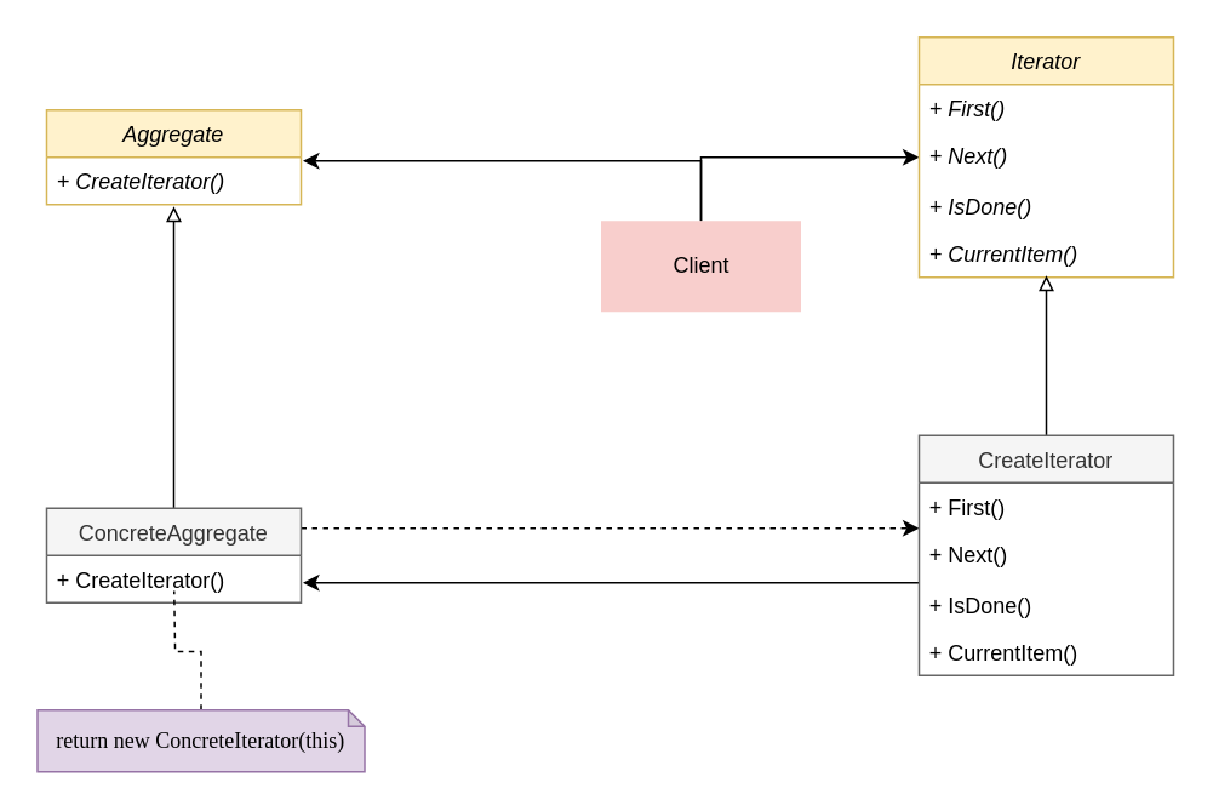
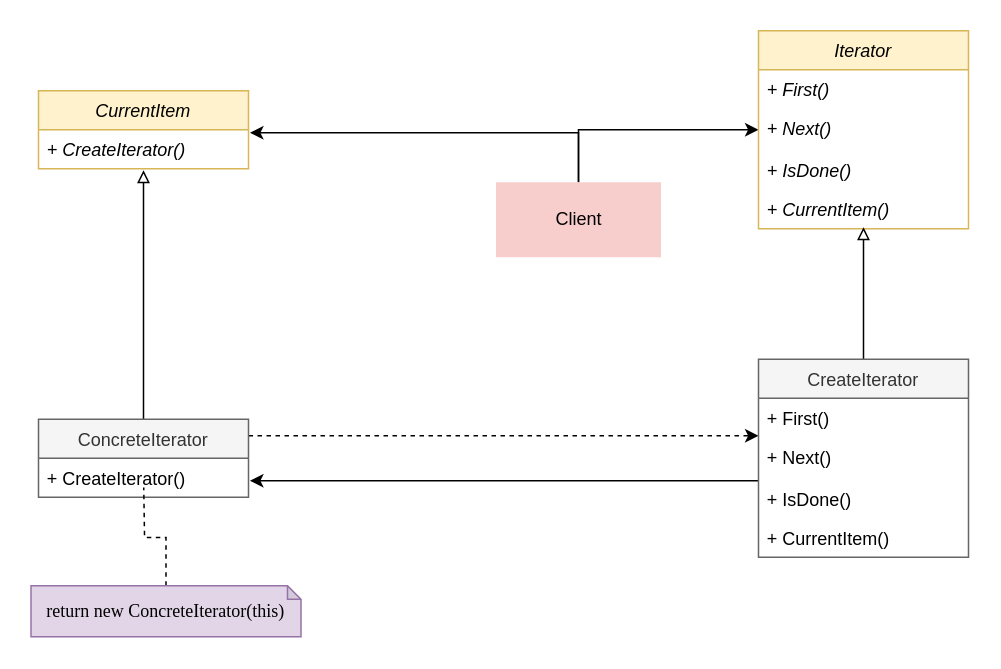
- <mxCell id="2" value="Aggregate" style="swimlane;fontStyle=2;childLayout=stackLayout;horizontal=1;startSize=26;horizontalStack=0;resizeParent=1;resizeParentMax=0;resizeLast=0;collapsible=1;marginBottom=0;fillColor=#fff2cc;strokeColor=#d6b656;" vertex="1" parent="1"><mxGeometry x="25" y="60" width="140" height="52" as="geometry" /></mxCell>
+ <mxCell id="2" value="CurrentItem" style="swimlane;fontStyle=2;childLayout=stackLayout;horizontal=1;startSize=26;horizontalStack=0;resizeParent=1;resizeParentMax=0;resizeLast=0;collapsible=1;marginBottom=0;fillColor=#fff2cc;strokeColor=#d6b656;" vertex="1" parent="1"><mxGeometry x="25" y="60" width="140" height="52" as="geometry" /></mxCell>
- <mxCell id="6" value="ConcreteAggregate" style="swimlane;fontStyle=0;childLayout=stackLayout;horizontal=1;startSize=26;fillColor=#f5f5f5;horizontalStack=0;resizeParent=1;resizeParentMax=0;resizeLast=0;collapsible=1;marginBottom=0;strokeColor=#666666;fontColor=#333333;" vertex="1" parent="1"><mxGeometry x="25" y="279" width="140" height="52" as="geometry" /></mxCell>
+ <mxCell id="6" value="ConcreteIterator" style="swimlane;fontStyle=0;childLayout=stackLayout;horizontal=1;startSize=26;fillColor=#f5f5f5;horizontalStack=0;resizeParent=1;resizeParentMax=0;resizeLast=0;collapsible=1;marginBottom=0;strokeColor=#666666;fontColor=#333333;" vertex="1" parent="1"><mxGeometry x="25" y="279" width="140" height="52" as="geometry" /></mxCell>
